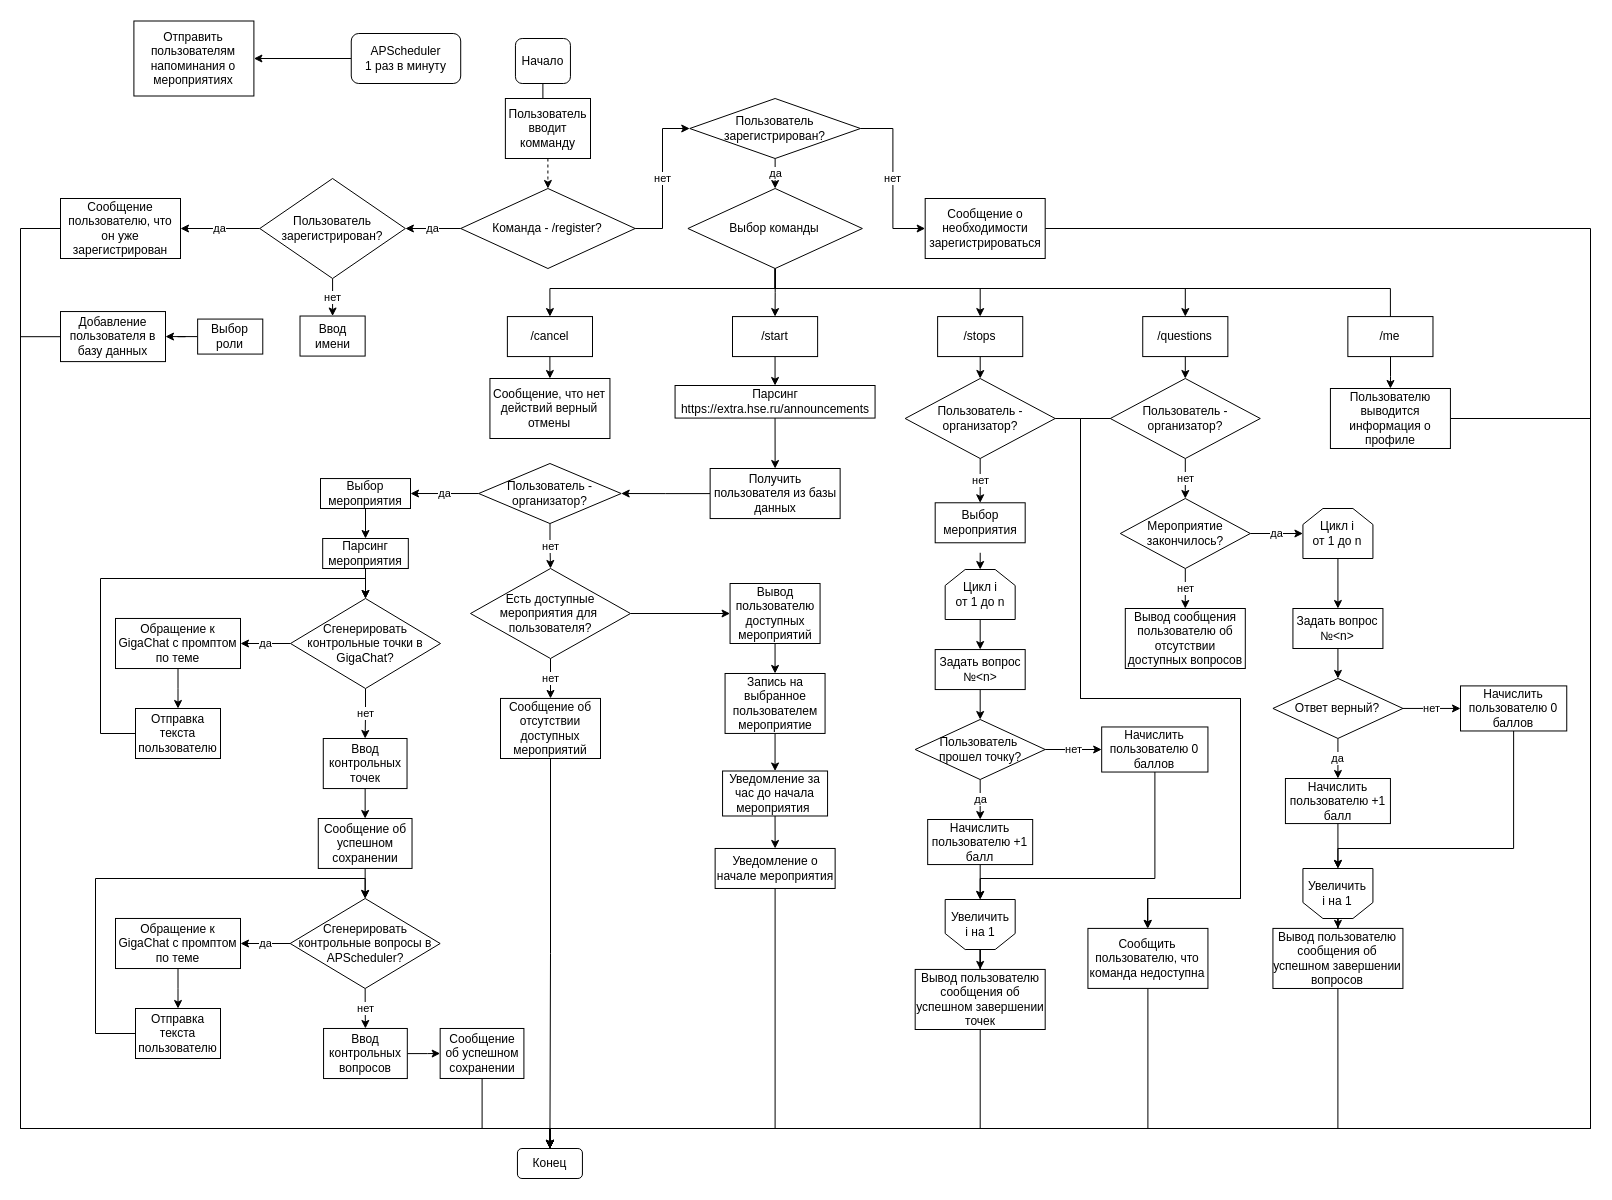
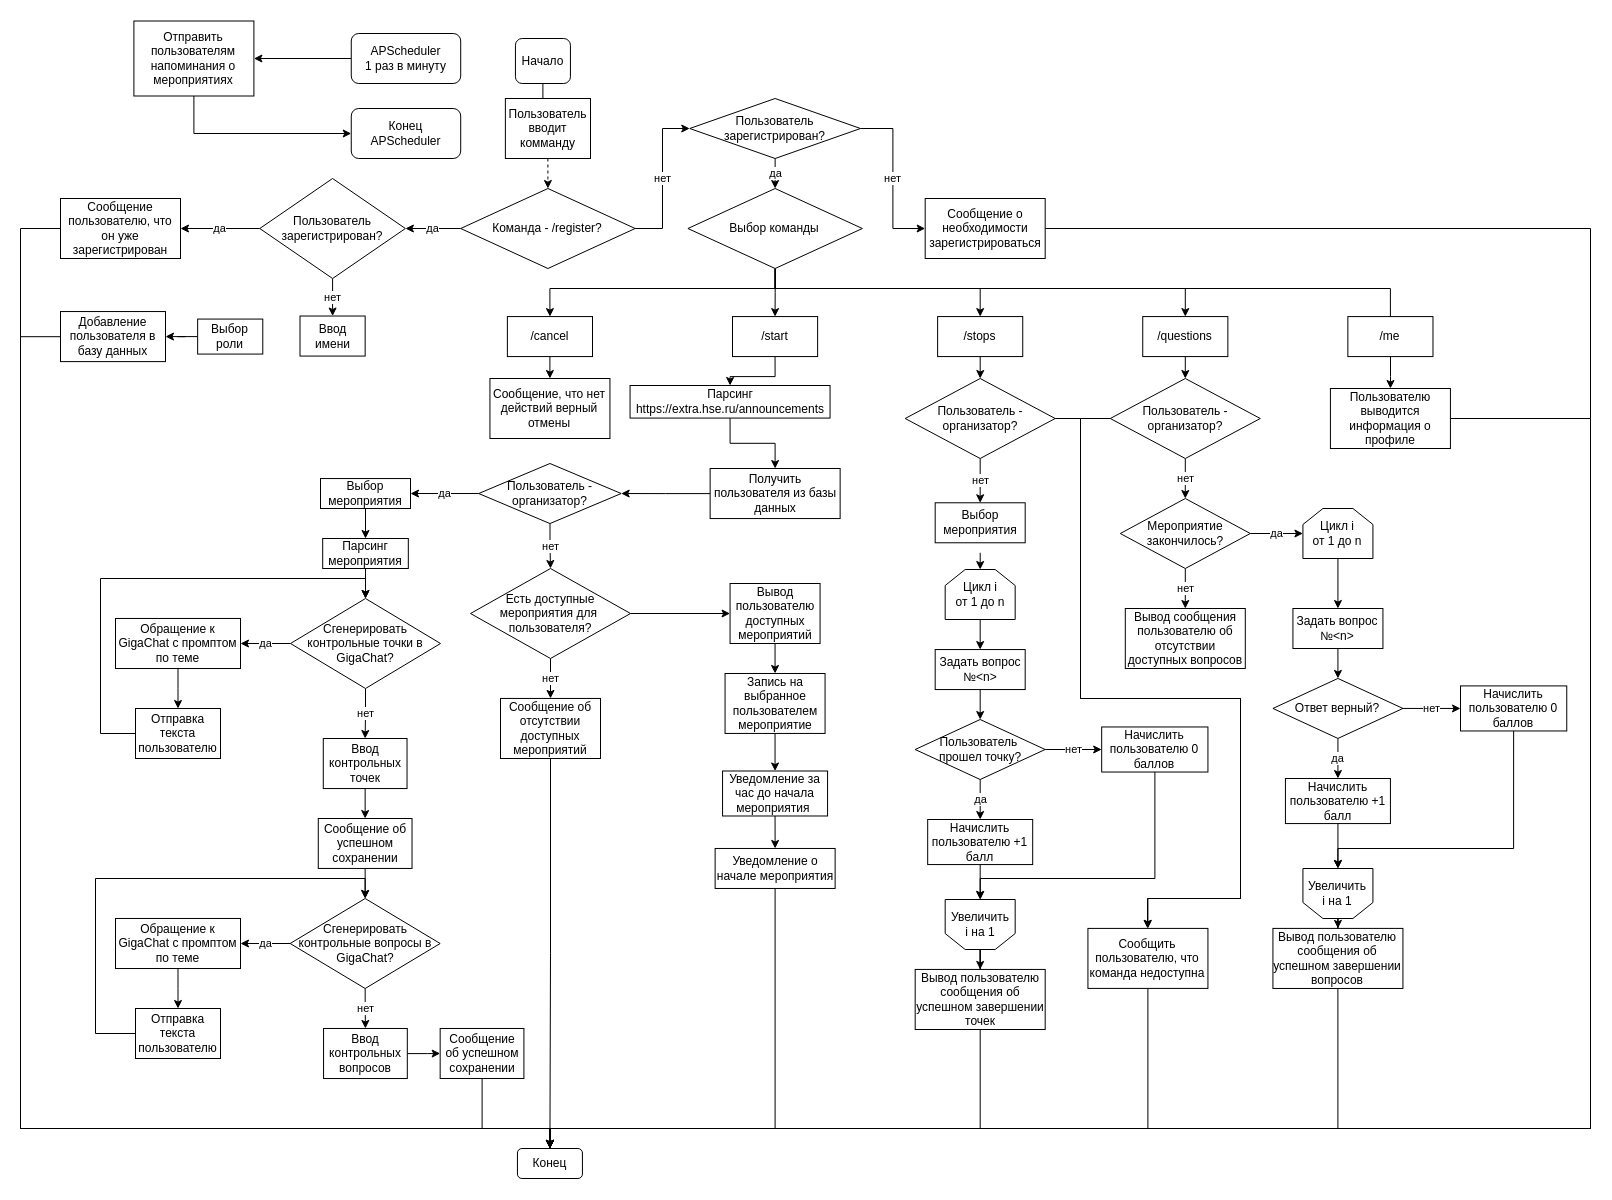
+ <mxCell id="130" style="edgeStyle=orthogonalEdgeStyle;rounded=0;orthogonalLoop=1;jettySize=auto;html=1;entryX=0;entryY=0.5;entryDx=0;entryDy=0;" parent="1" source="131" target="132" edge="1"><mxGeometry relative="1" as="geometry"><Array as="points"><mxPoint x="193.4" y="133" /></Array></mxGeometry></mxCell>
+ <mxCell id="132" value="Конец APScheduler" style="rounded=1;whiteSpace=wrap;html=1;" parent="1" vertex="1"><mxGeometry x="350.75" y="108" width="109.46" height="50" as="geometry" /></mxCell>
- <mxCell id="8" value="Парсинг https://extra.hse.ru/announcements" style="rounded=0;whiteSpace=wrap;html=1;" parent="1" vertex="1"><mxGeometry x="674.56" y="385" width="200" height="32.57" as="geometry" /></mxCell>
+ <mxCell id="8" value="Парсинг https://extra.hse.ru/announcements" style="rounded=0;whiteSpace=wrap;html=1;" parent="1" vertex="1"><mxGeometry x="629.56" y="385" width="200" height="32.57" as="geometry" /></mxCell>
- <mxCell id="41" value="Сгенерировать контрольные вопросы в APScheduler?" style="rhombus;whiteSpace=wrap;html=1;" parent="1" vertex="1"><mxGeometry x="289.66" y="898" width="150" height="90" as="geometry" /></mxCell>
+ <mxCell id="41" value="Сгенерировать контрольные вопросы в GigaChat?" style="rhombus;whiteSpace=wrap;html=1;" parent="1" vertex="1"><mxGeometry x="289.66" y="898" width="150" height="90" as="geometry" /></mxCell>
